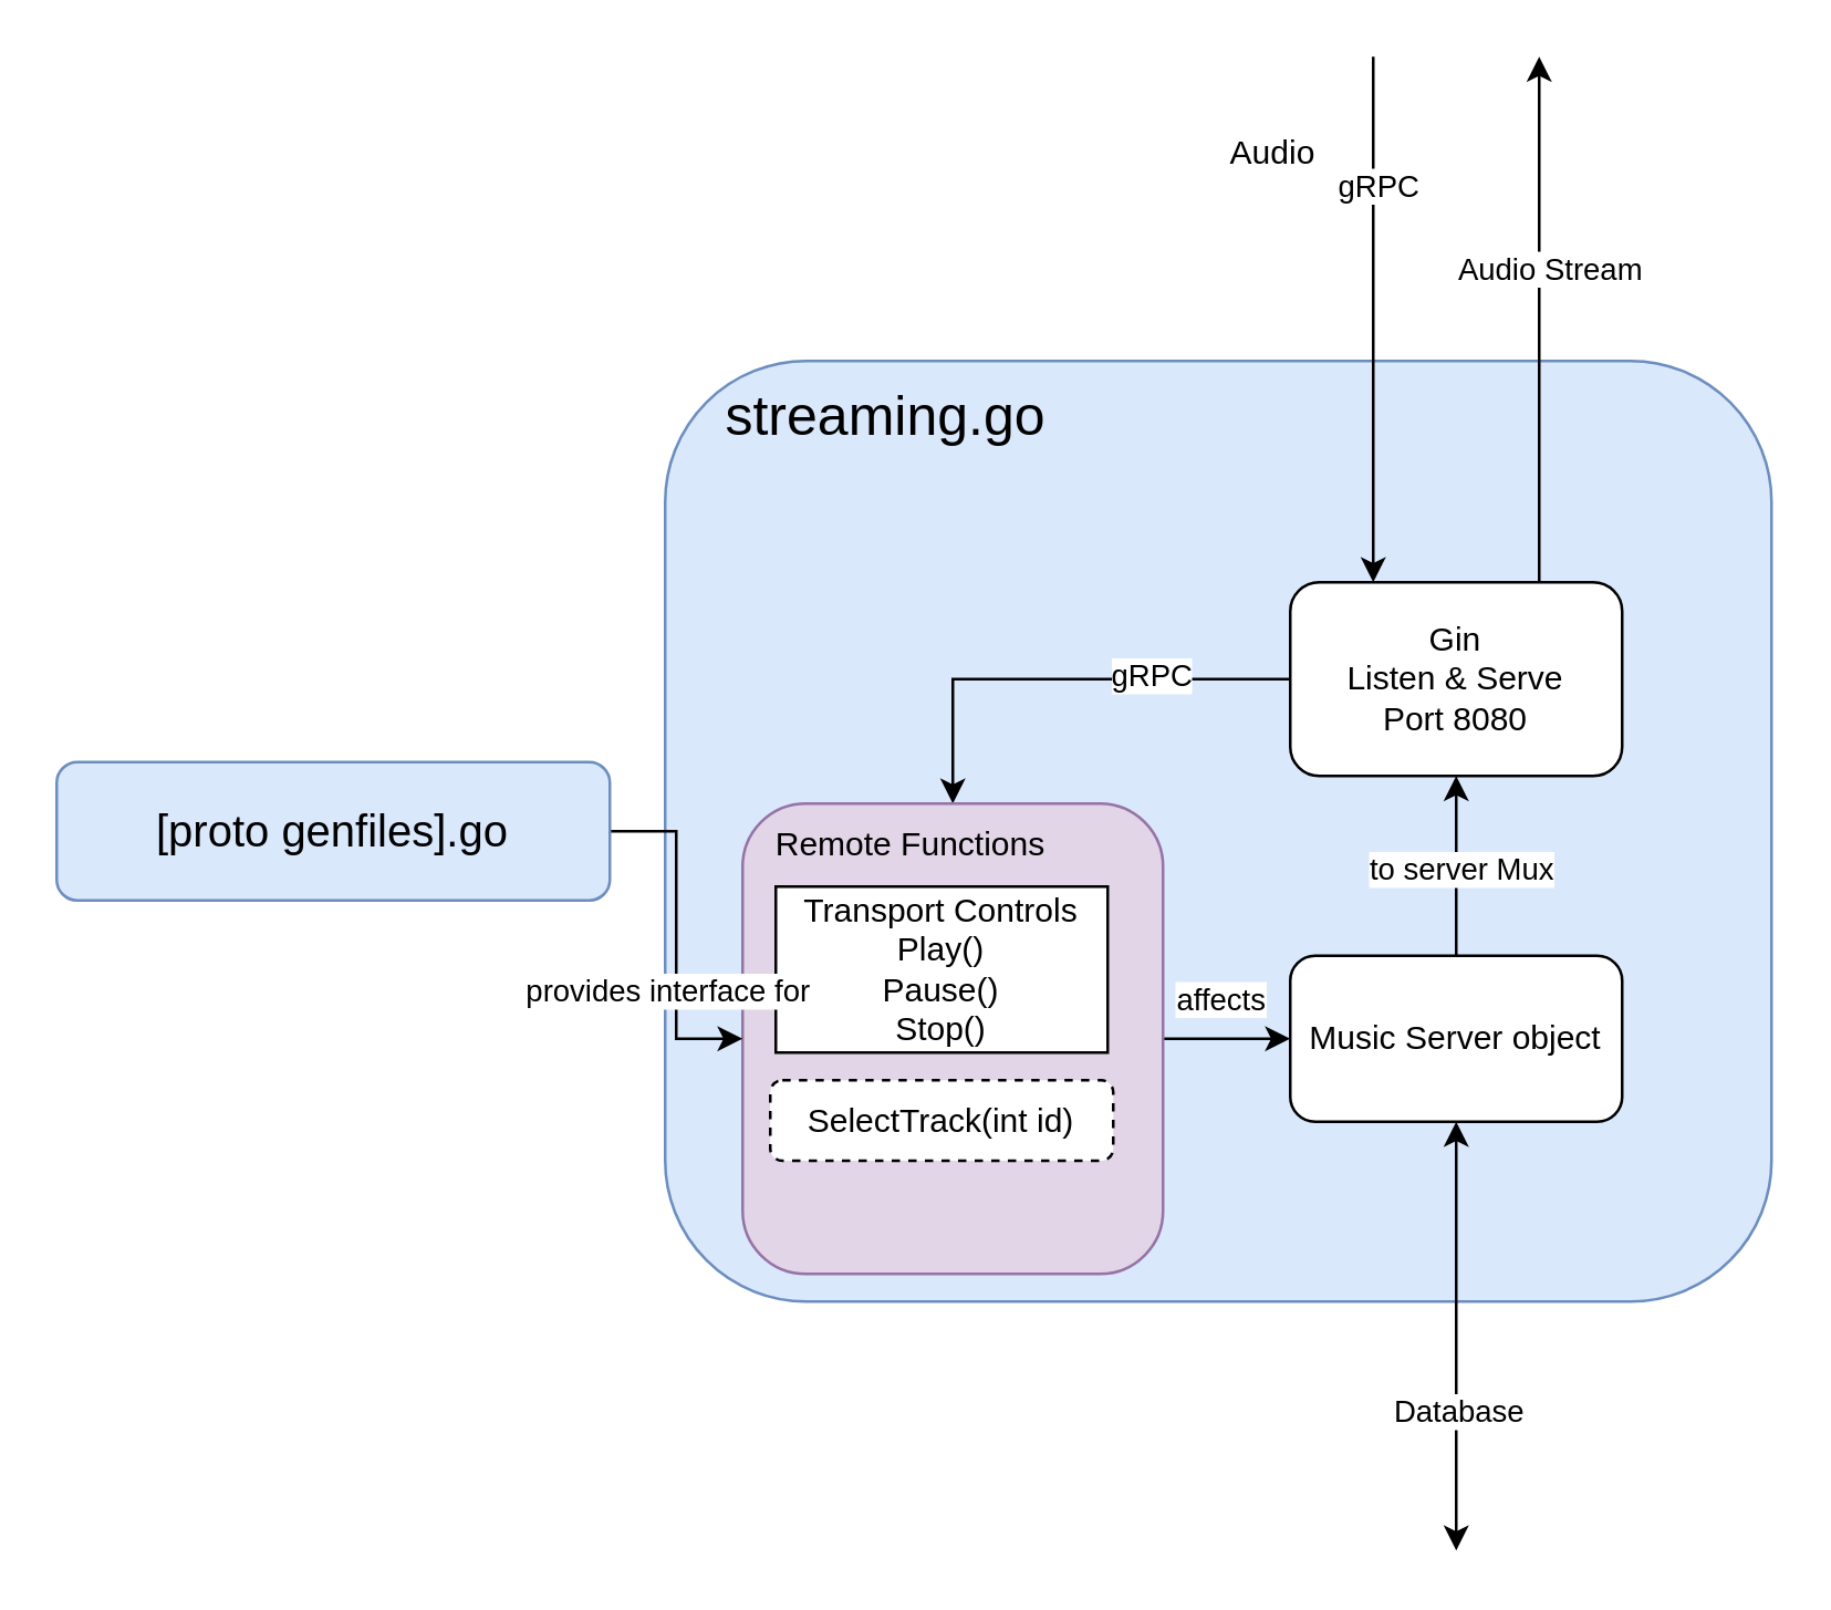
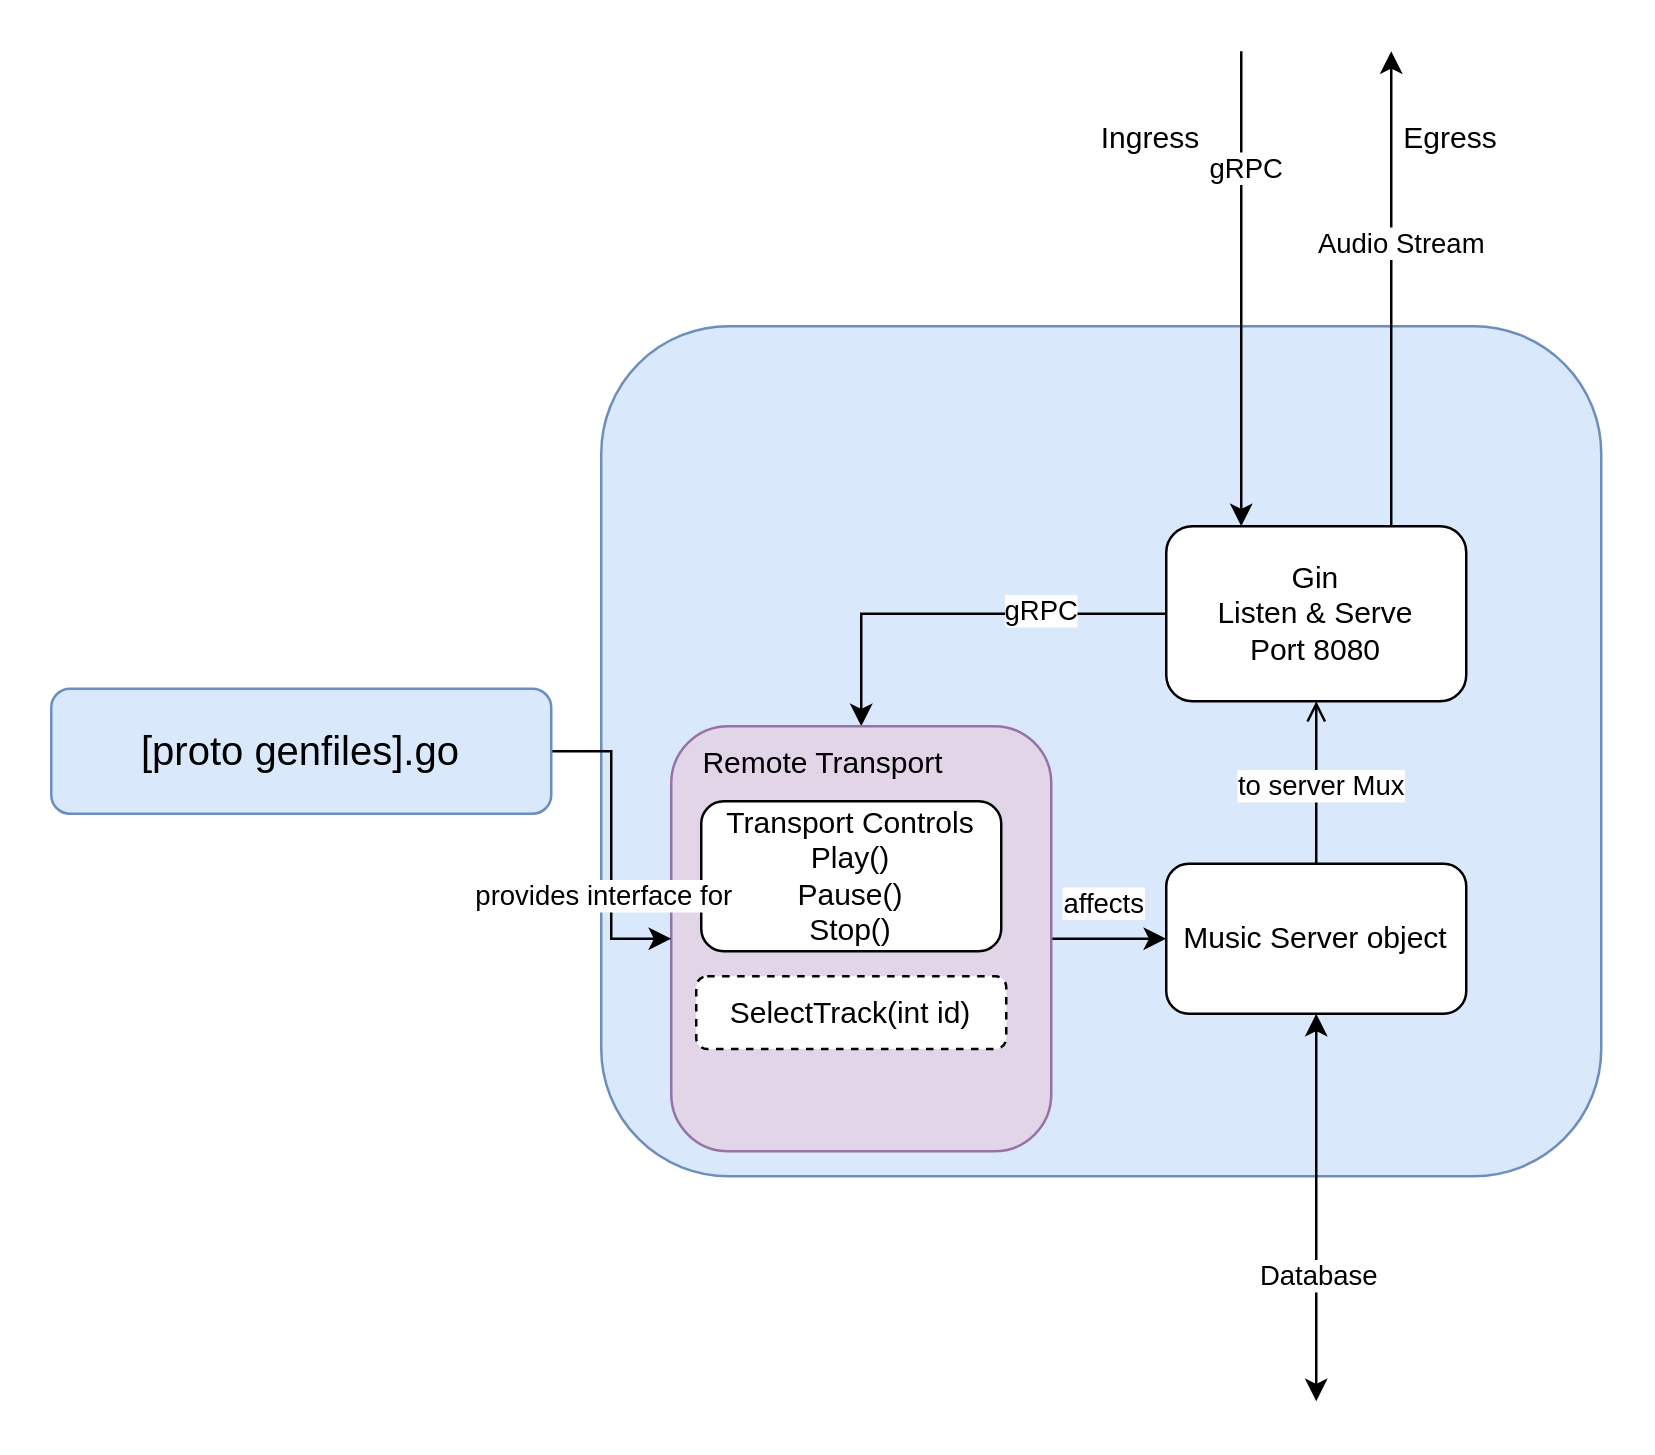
- <mxCell id="2" value="Audio" style="text;html=1;align=center;verticalAlign=middle;whiteSpace=wrap;rounded=0;" vertex="1" parent="1"><mxGeometry x="430" y="40" width="60" height="30" as="geometry" /></mxCell>
+ <mxCell id="2" value="Ingress" style="text;html=1;align=center;verticalAlign=middle;whiteSpace=wrap;rounded=0;" vertex="1" parent="1"><mxGeometry x="430" y="40" width="60" height="30" as="geometry" /></mxCell>
+ <mxCell id="3" value="Egress" style="text;html=1;align=center;verticalAlign=middle;whiteSpace=wrap;rounded=0;" vertex="1" parent="1"><mxGeometry x="550" y="40" width="60" height="30" as="geometry" /></mxCell>
- <mxCell id="5" value="streaming.go" style="text;html=1;align=center;verticalAlign=middle;whiteSpace=wrap;rounded=0;fontSize=20;" vertex="1" parent="1"><mxGeometry x="240" y="137.73" width="160" height="23.18" as="geometry" /></mxCell>
- <mxCell id="24" style="edgeStyle=orthogonalEdgeStyle;rounded=0;orthogonalLoop=1;jettySize=auto;html=1;exitX=0.5;exitY=0;exitDx=0;exitDy=0;" edge="1" parent="1" source="26" target="8"><mxGeometry relative="1" as="geometry" /></mxCell>
+ <mxCell id="24" style="edgeStyle=orthogonalEdgeStyle;rounded=0;orthogonalLoop=1;jettySize=auto;html=1;exitX=0.5;exitY=0;exitDx=0;exitDy=0;endArrow=open;" edge="1" parent="1" source="26" target="8"><mxGeometry relative="1" as="geometry" /></mxCell>
- <mxCell id="21" value="Remote Functions" style="text;html=1;align=center;verticalAlign=middle;whiteSpace=wrap;rounded=0;" vertex="1" parent="1"><mxGeometry x="268" y="290" width="122" height="30" as="geometry" /></mxCell>
+ <mxCell id="21" value="Remote Transport" style="text;html=1;align=center;verticalAlign=middle;whiteSpace=wrap;rounded=0;" vertex="1" parent="1"><mxGeometry x="268" y="290" width="122" height="30" as="geometry" /></mxCell>
- <mxCell id="16" value="&lt;div align=&quot;center&quot;&gt;Transport Controls&lt;/div&gt;&lt;div align=&quot;center&quot;&gt;Play()&lt;/div&gt;&lt;div align=&quot;center&quot;&gt;Pause()&lt;/div&gt;&lt;div align=&quot;center&quot;&gt;Stop()&lt;br&gt;&lt;/div&gt;" style="whiteSpace=wrap;html=1;align=center;rounded=0;" vertex="1" parent="1"><mxGeometry x="280" y="320" width="120" height="60" as="geometry" /></mxCell>
+ <mxCell id="16" value="&lt;div align=&quot;center&quot;&gt;Transport Controls&lt;/div&gt;&lt;div align=&quot;center&quot;&gt;Play()&lt;/div&gt;&lt;div align=&quot;center&quot;&gt;Pause()&lt;/div&gt;&lt;div align=&quot;center&quot;&gt;Stop()&lt;br&gt;&lt;/div&gt;" style="rounded=1;whiteSpace=wrap;html=1;align=center;" vertex="1" parent="1"><mxGeometry x="280" y="320" width="120" height="60" as="geometry" /></mxCell>
